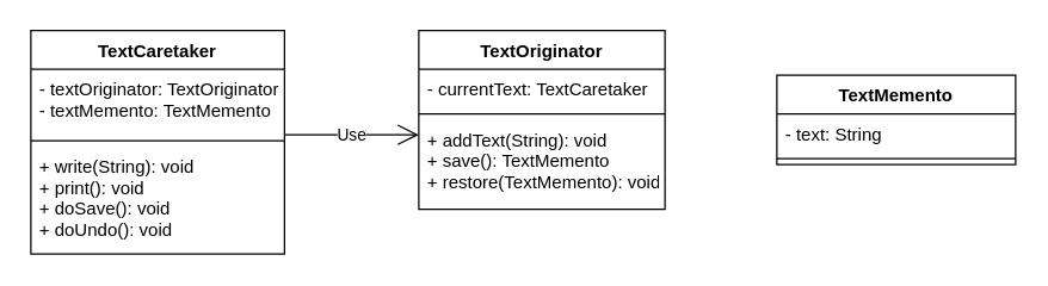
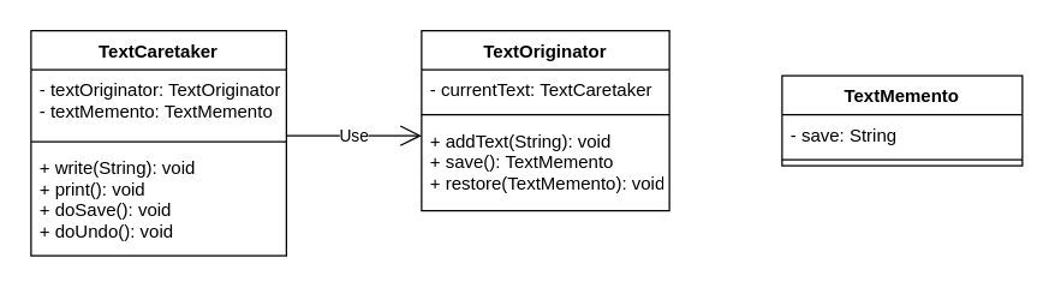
- <mxCell id="3" value="- text: String" style="text;strokeColor=none;fillColor=none;align=left;verticalAlign=top;spacingLeft=4;spacingRight=4;overflow=hidden;rotatable=0;points=[[0,0.5],[1,0.5]];portConstraint=eastwest;" vertex="1" parent="2"><mxGeometry y="26" width="160" height="26" as="geometry" /></mxCell>
+ <mxCell id="3" value="- save: String" style="text;strokeColor=none;fillColor=none;align=left;verticalAlign=top;spacingLeft=4;spacingRight=4;overflow=hidden;rotatable=0;points=[[0,0.5],[1,0.5]];portConstraint=eastwest;" vertex="1" parent="2"><mxGeometry y="26" width="160" height="26" as="geometry" /></mxCell>
